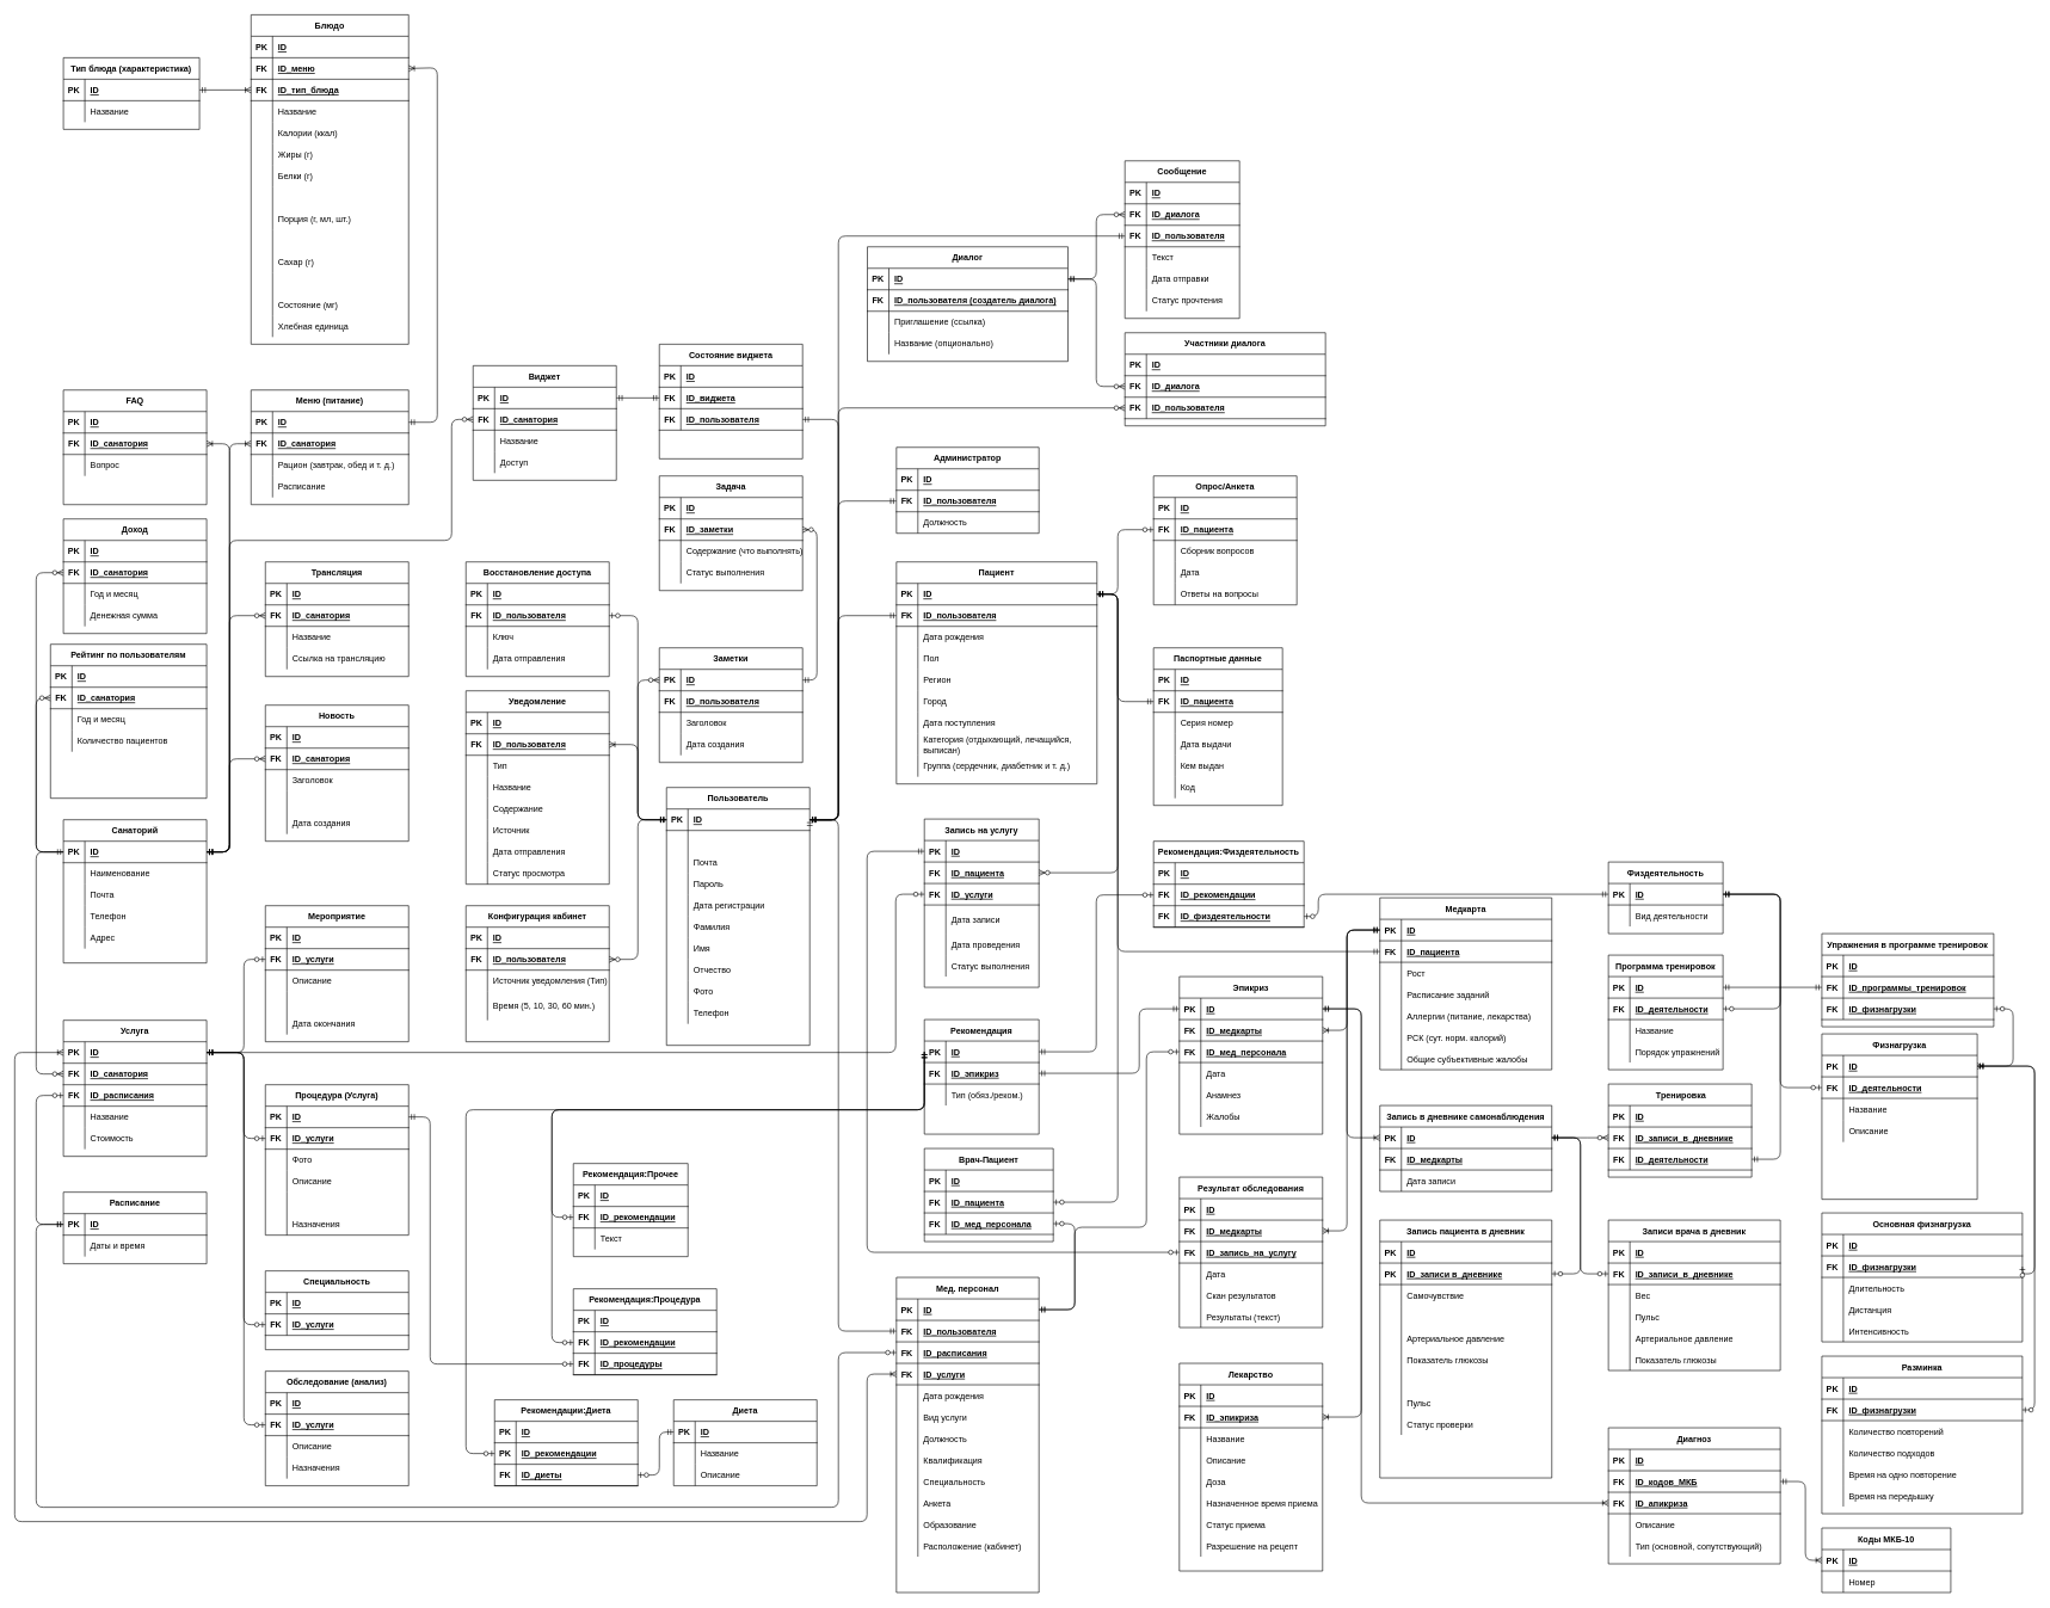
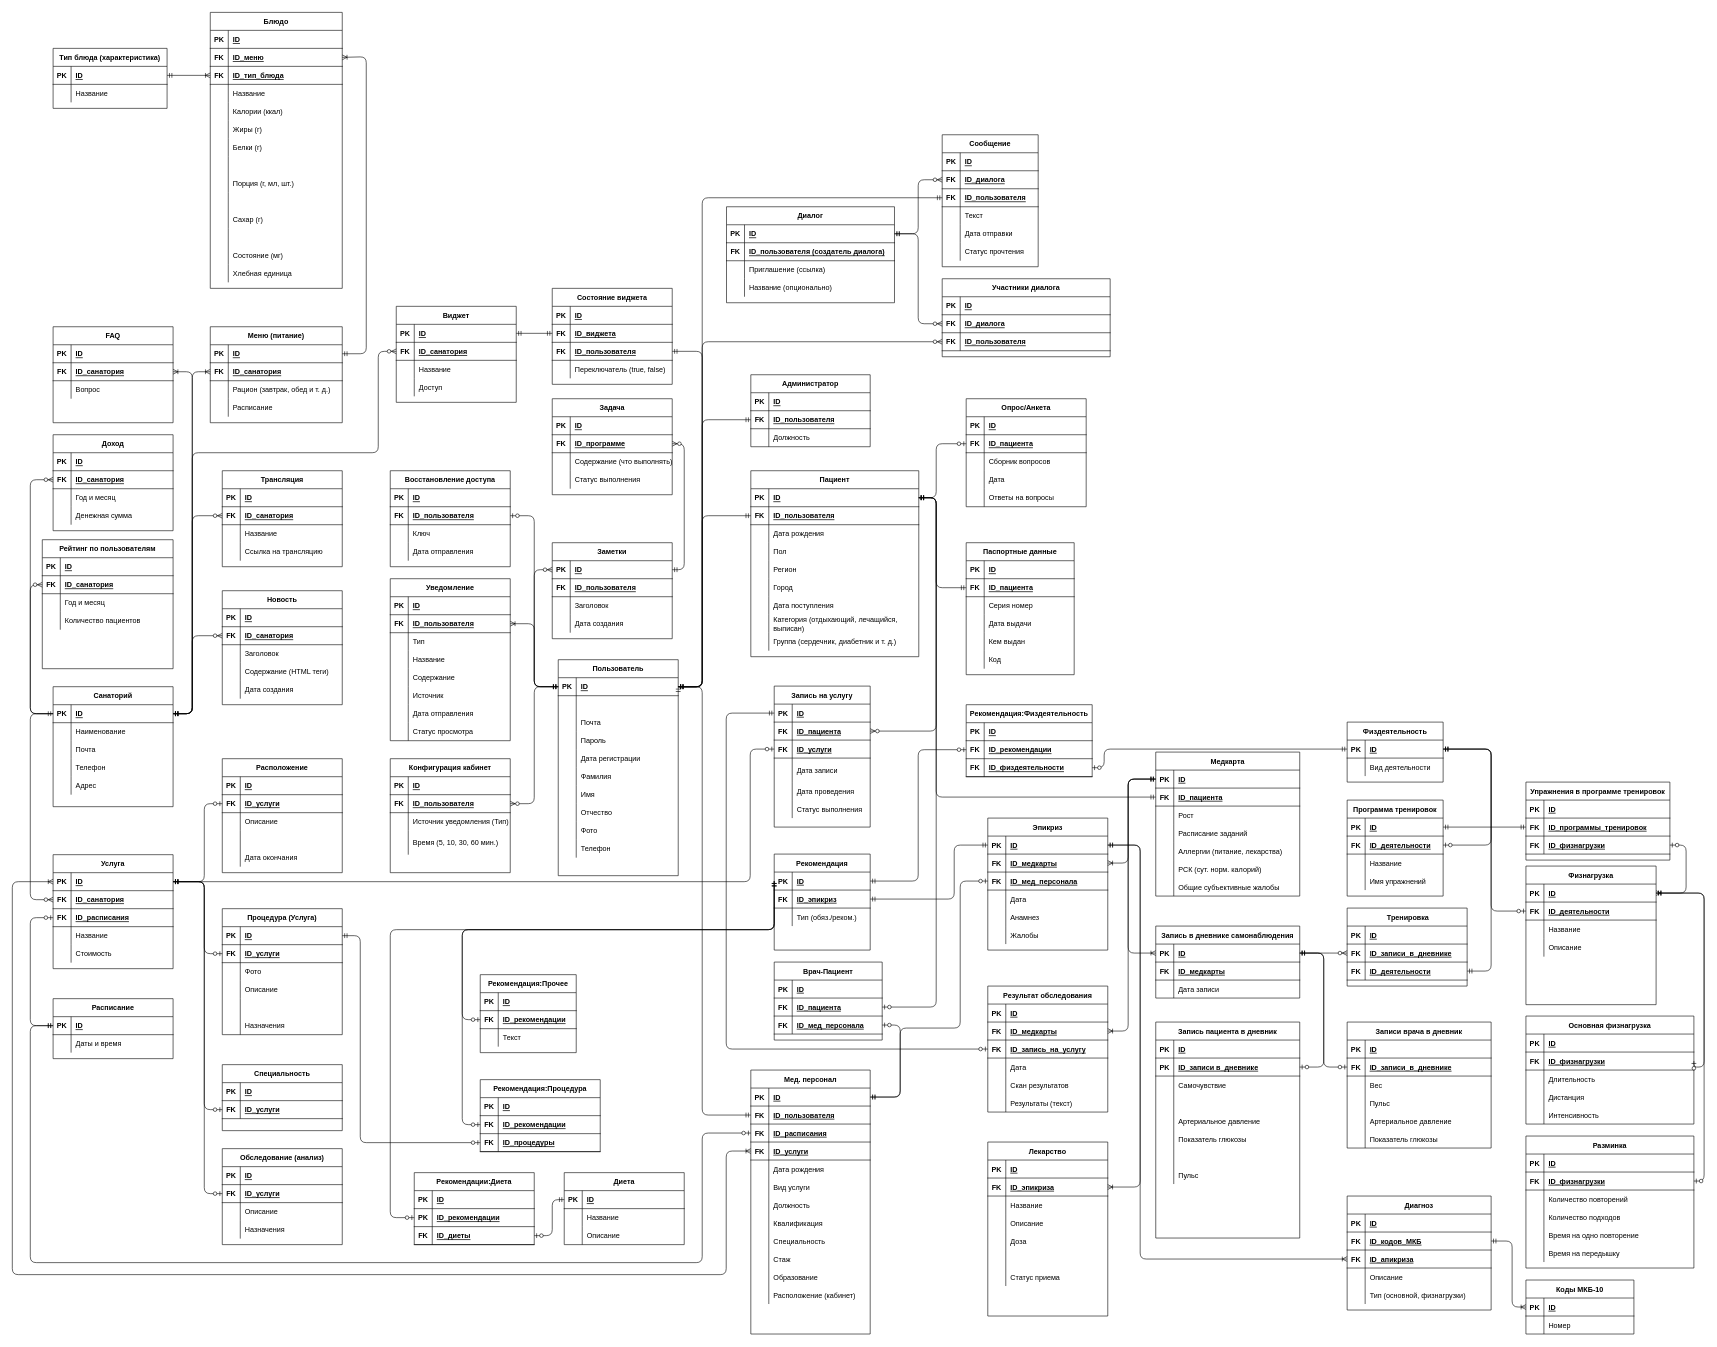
+ <mxCell id="830" value="Переключатель (true, false)" style="shape=partialRectangle;connectable=0;fillColor=none;top=0;left=0;bottom=0;right=0;align=left;spacingLeft=6;overflow=hidden;labelBackgroundColor=none;" parent="828" vertex="1"><mxGeometry x="30" width="170" height="30" as="geometry" /></mxCell>
- <mxCell id="440" value="ID_заметки" style="shape=partialRectangle;connectable=0;fillColor=none;top=0;left=0;bottom=0;right=0;align=left;spacingLeft=6;fontStyle=5;overflow=hidden;labelBackgroundColor=none;" parent="438" vertex="1"><mxGeometry x="30" width="170" height="30" as="geometry" /></mxCell>
+ <mxCell id="440" value="ID_программе" style="shape=partialRectangle;connectable=0;fillColor=none;top=0;left=0;bottom=0;right=0;align=left;spacingLeft=6;fontStyle=5;overflow=hidden;labelBackgroundColor=none;" parent="438" vertex="1"><mxGeometry x="30" width="170" height="30" as="geometry" /></mxCell>
+ <mxCell id="377" value="Содержание (HTML теги)" style="shape=partialRectangle;connectable=0;top=0;left=0;bottom=0;right=0;align=left;spacingLeft=6;overflow=hidden;fillColor=none;labelBackgroundColor=none;" parent="375" vertex="1"><mxGeometry x="30" width="170" height="30" as="geometry" /></mxCell>
- <mxCell id="18" value="Мероприятие" style="shape=table;startSize=30;container=1;collapsible=1;childLayout=tableLayout;fixedRows=1;rowLines=0;fontStyle=1;align=center;resizeLast=1;fillColor=none;labelBackgroundColor=none;" parent="1" vertex="1"><mxGeometry x="370" y="1264" width="200" height="190" as="geometry" /></mxCell>
+ <mxCell id="18" value="Расположение" style="shape=table;startSize=30;container=1;collapsible=1;childLayout=tableLayout;fixedRows=1;rowLines=0;fontStyle=1;align=center;resizeLast=1;fillColor=none;labelBackgroundColor=none;" parent="1" vertex="1"><mxGeometry x="370" y="1264" width="200" height="190" as="geometry" /></mxCell>
- <mxCell id="307" value="Порядок упражнений" style="shape=partialRectangle;connectable=0;fillColor=none;top=0;left=0;bottom=0;right=0;align=left;spacingLeft=6;overflow=hidden;labelBackgroundColor=none;" parent="305" vertex="1"><mxGeometry x="30" width="130" height="30" as="geometry" /></mxCell>
+ <mxCell id="307" value="Имя упражнений" style="shape=partialRectangle;connectable=0;fillColor=none;top=0;left=0;bottom=0;right=0;align=left;spacingLeft=6;overflow=hidden;labelBackgroundColor=none;" parent="305" vertex="1"><mxGeometry x="30" width="130" height="30" as="geometry" /></mxCell>
- <mxCell id="721" value="Статус проверки" style="shape=partialRectangle;connectable=0;fillColor=none;top=0;left=0;bottom=0;right=0;align=left;spacingLeft=6;overflow=hidden;labelBackgroundColor=none;" parent="719" vertex="1"><mxGeometry x="30" width="210" height="30" as="geometry" /></mxCell>
- <mxCell id="127" value="Анкета" style="shape=partialRectangle;connectable=0;fillColor=none;top=0;left=0;bottom=0;right=0;align=left;spacingLeft=6;overflow=hidden;labelBackgroundColor=none;" parent="125" vertex="1"><mxGeometry x="30" width="169" height="30" as="geometry" /></mxCell>
+ <mxCell id="127" value="Стаж" style="shape=partialRectangle;connectable=0;fillColor=none;top=0;left=0;bottom=0;right=0;align=left;spacingLeft=6;overflow=hidden;labelBackgroundColor=none;" parent="125" vertex="1"><mxGeometry x="30" width="169" height="30" as="geometry" /></mxCell>
- <mxCell id="268" value="Назначенное время приема" style="shape=partialRectangle;connectable=0;fillColor=none;top=0;left=0;bottom=0;right=0;align=left;spacingLeft=6;overflow=hidden;labelBackgroundColor=none;" parent="266" vertex="1"><mxGeometry x="30" width="170" height="30" as="geometry" /></mxCell>
- <mxCell id="274" value="Разрешение на рецепт" style="shape=partialRectangle;connectable=0;fillColor=none;top=0;left=0;bottom=0;right=0;align=left;spacingLeft=6;overflow=hidden;labelBackgroundColor=none;" parent="272" vertex="1"><mxGeometry x="30" width="170" height="30" as="geometry" /></mxCell>
- <mxCell id="762" value="Тип (основной, сопутствующий)" style="shape=partialRectangle;connectable=0;fillColor=none;top=0;left=0;bottom=0;right=0;align=left;spacingLeft=6;overflow=hidden;labelBackgroundColor=none;" parent="760" vertex="1"><mxGeometry x="30" width="210" height="30" as="geometry" /></mxCell>
+ <mxCell id="762" value="Тип (основной, физнагрузки)" style="shape=partialRectangle;connectable=0;fillColor=none;top=0;left=0;bottom=0;right=0;align=left;spacingLeft=6;overflow=hidden;labelBackgroundColor=none;" parent="760" vertex="1"><mxGeometry x="30" width="210" height="30" as="geometry" /></mxCell>
